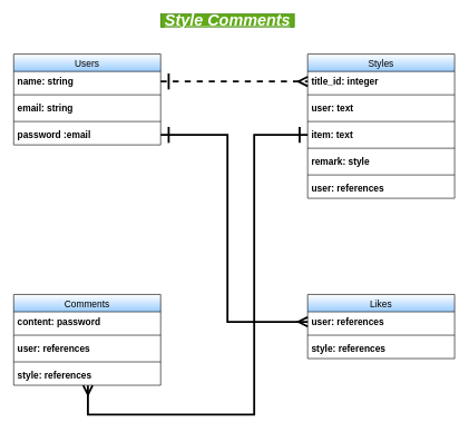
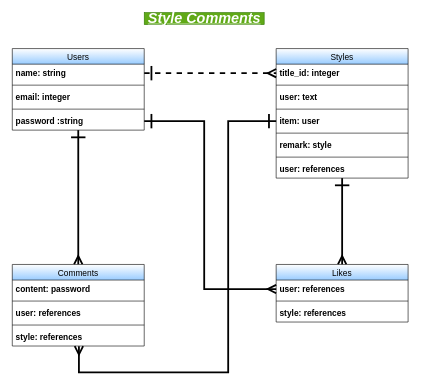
- <mxCell id="7" value="email: string" style="text;strokeColor=none;fillColor=none;spacingLeft=4;spacingRight=4;overflow=hidden;rotatable=0;points=[[0,0.5],[1,0.5]];portConstraint=eastwest;fontSize=14;fontStyle=1" parent="4" vertex="1"><mxGeometry y="66" width="220" height="30" as="geometry" /></mxCell>
+ <mxCell id="7" value="email: integer" style="text;strokeColor=none;fillColor=none;spacingLeft=4;spacingRight=4;overflow=hidden;rotatable=0;points=[[0,0.5],[1,0.5]];portConstraint=eastwest;fontSize=14;fontStyle=1" parent="4" vertex="1"><mxGeometry y="66" width="220" height="30" as="geometry" /></mxCell>
- <mxCell id="9" value="password :email" style="text;strokeColor=none;fillColor=none;spacingLeft=4;spacingRight=4;overflow=hidden;rotatable=0;points=[[0,0.5],[1,0.5]];portConstraint=eastwest;fontSize=14;fontStyle=1" parent="4" vertex="1"><mxGeometry y="106" width="220" height="30" as="geometry" /></mxCell>
+ <mxCell id="9" value="password :string" style="text;strokeColor=none;fillColor=none;spacingLeft=4;spacingRight=4;overflow=hidden;rotatable=0;points=[[0,0.5],[1,0.5]];portConstraint=eastwest;fontSize=14;fontStyle=1" parent="4" vertex="1"><mxGeometry y="106" width="220" height="30" as="geometry" /></mxCell>
- <mxCell id="16" value="item: text" style="text;strokeColor=none;fillColor=none;spacingLeft=4;spacingRight=4;overflow=hidden;rotatable=0;points=[[0,0.5],[1,0.5]];portConstraint=eastwest;fontSize=14;fontStyle=1" parent="11" vertex="1"><mxGeometry y="106" width="220" height="30" as="geometry" /></mxCell>
+ <mxCell id="16" value="item: user" style="text;strokeColor=none;fillColor=none;spacingLeft=4;spacingRight=4;overflow=hidden;rotatable=0;points=[[0,0.5],[1,0.5]];portConstraint=eastwest;fontSize=14;fontStyle=1" parent="11" vertex="1"><mxGeometry y="106" width="220" height="30" as="geometry" /></mxCell>
+ <mxCell id="3" style="edgeStyle=orthogonalEdgeStyle;rounded=0;jumpSize=4;orthogonalLoop=1;jettySize=auto;html=1;entryX=0.5;entryY=0;entryDx=0;entryDy=0;startArrow=ERone;startFill=0;startSize=20;endArrow=ERmany;endFill=0;endSize=10;strokeWidth=3;fontSize=14;" parent="1" source="4" target="21" edge="1"><mxGeometry relative="1" as="geometry" /></mxCell>
+ <mxCell id="10" style="edgeStyle=orthogonalEdgeStyle;rounded=0;jumpSize=4;orthogonalLoop=1;jettySize=auto;html=1;entryX=0.5;entryY=0;entryDx=0;entryDy=0;startArrow=ERone;startFill=0;startSize=20;endArrow=ERmany;endFill=0;endSize=10;strokeWidth=3;fontSize=14;" parent="1" source="11" target="27" edge="1"><mxGeometry relative="1" as="geometry" /></mxCell>
